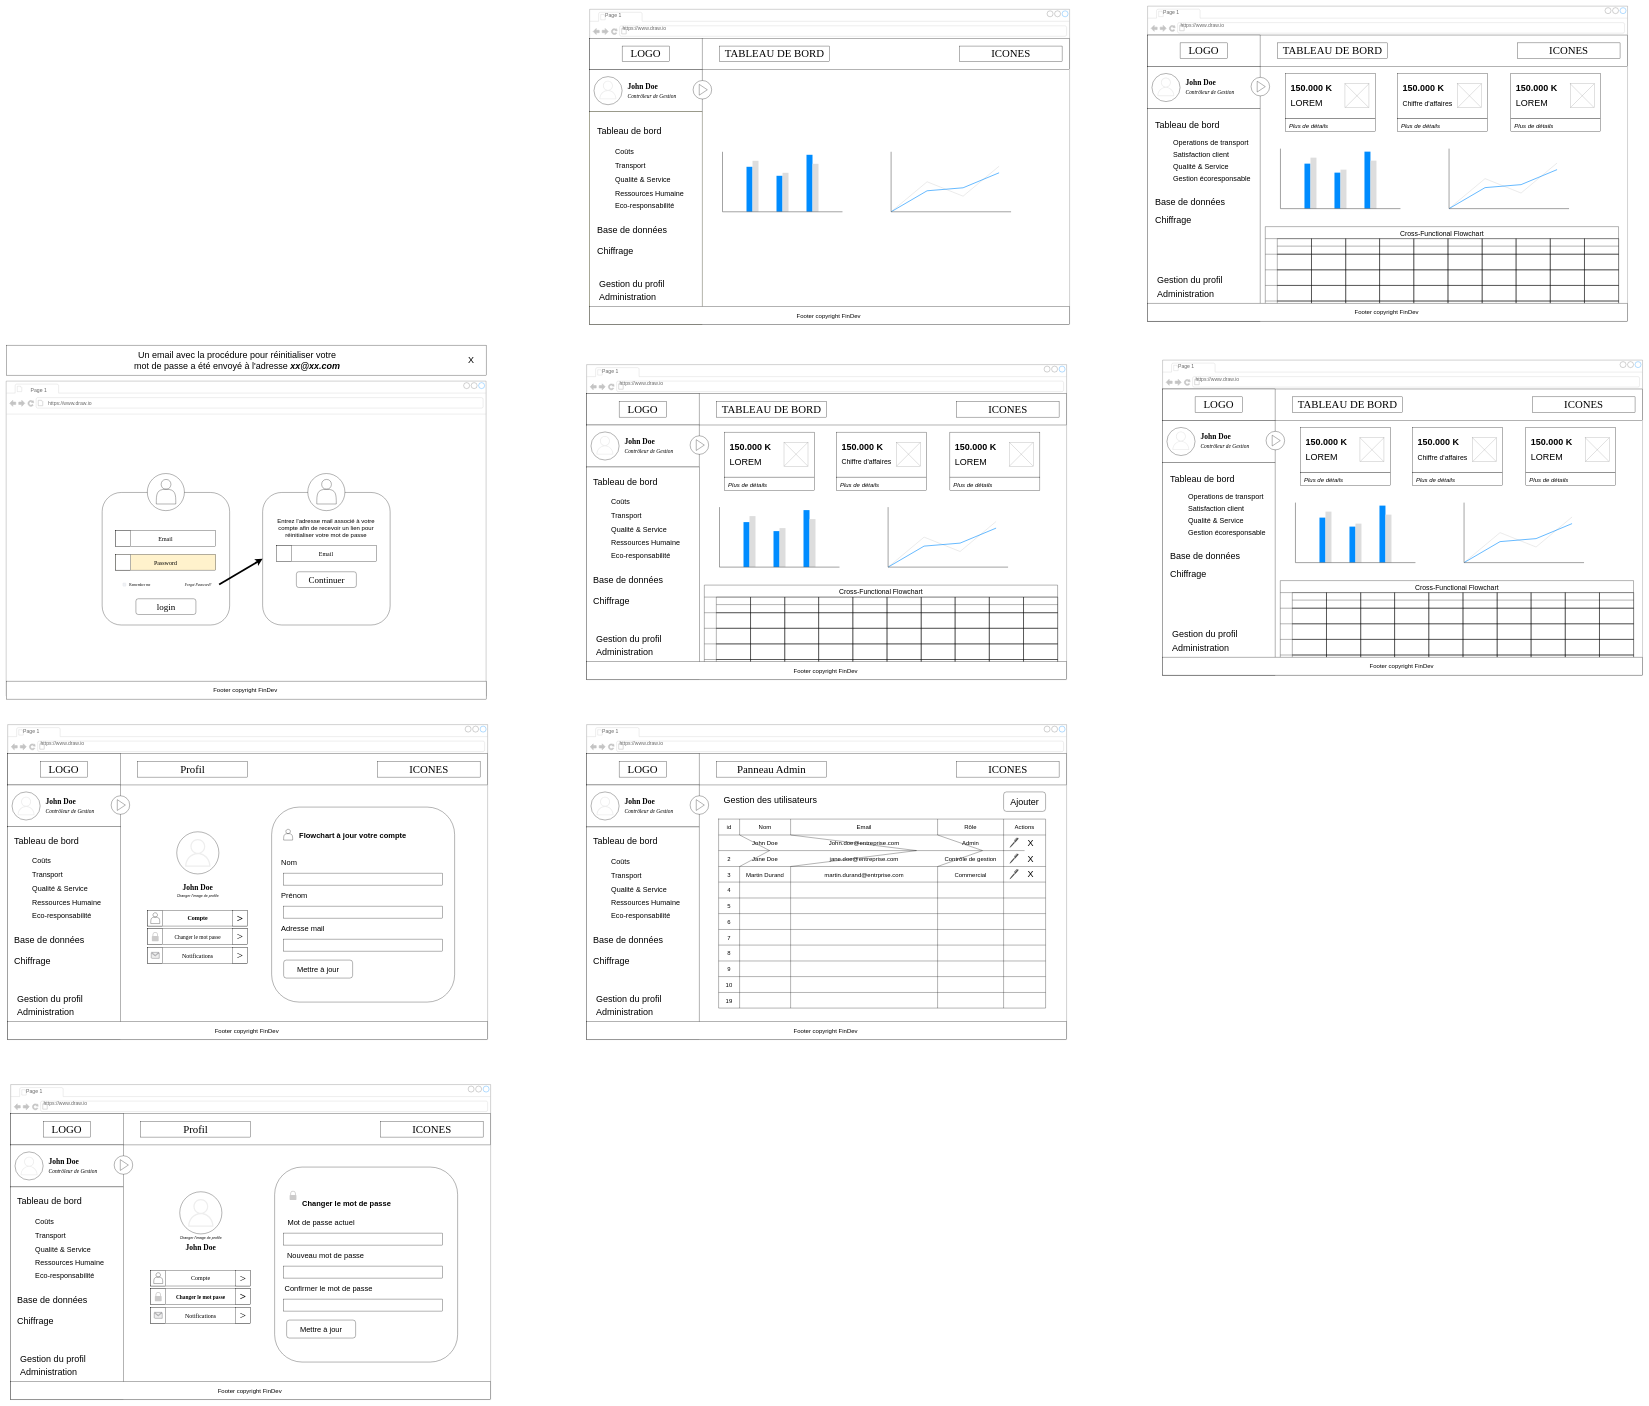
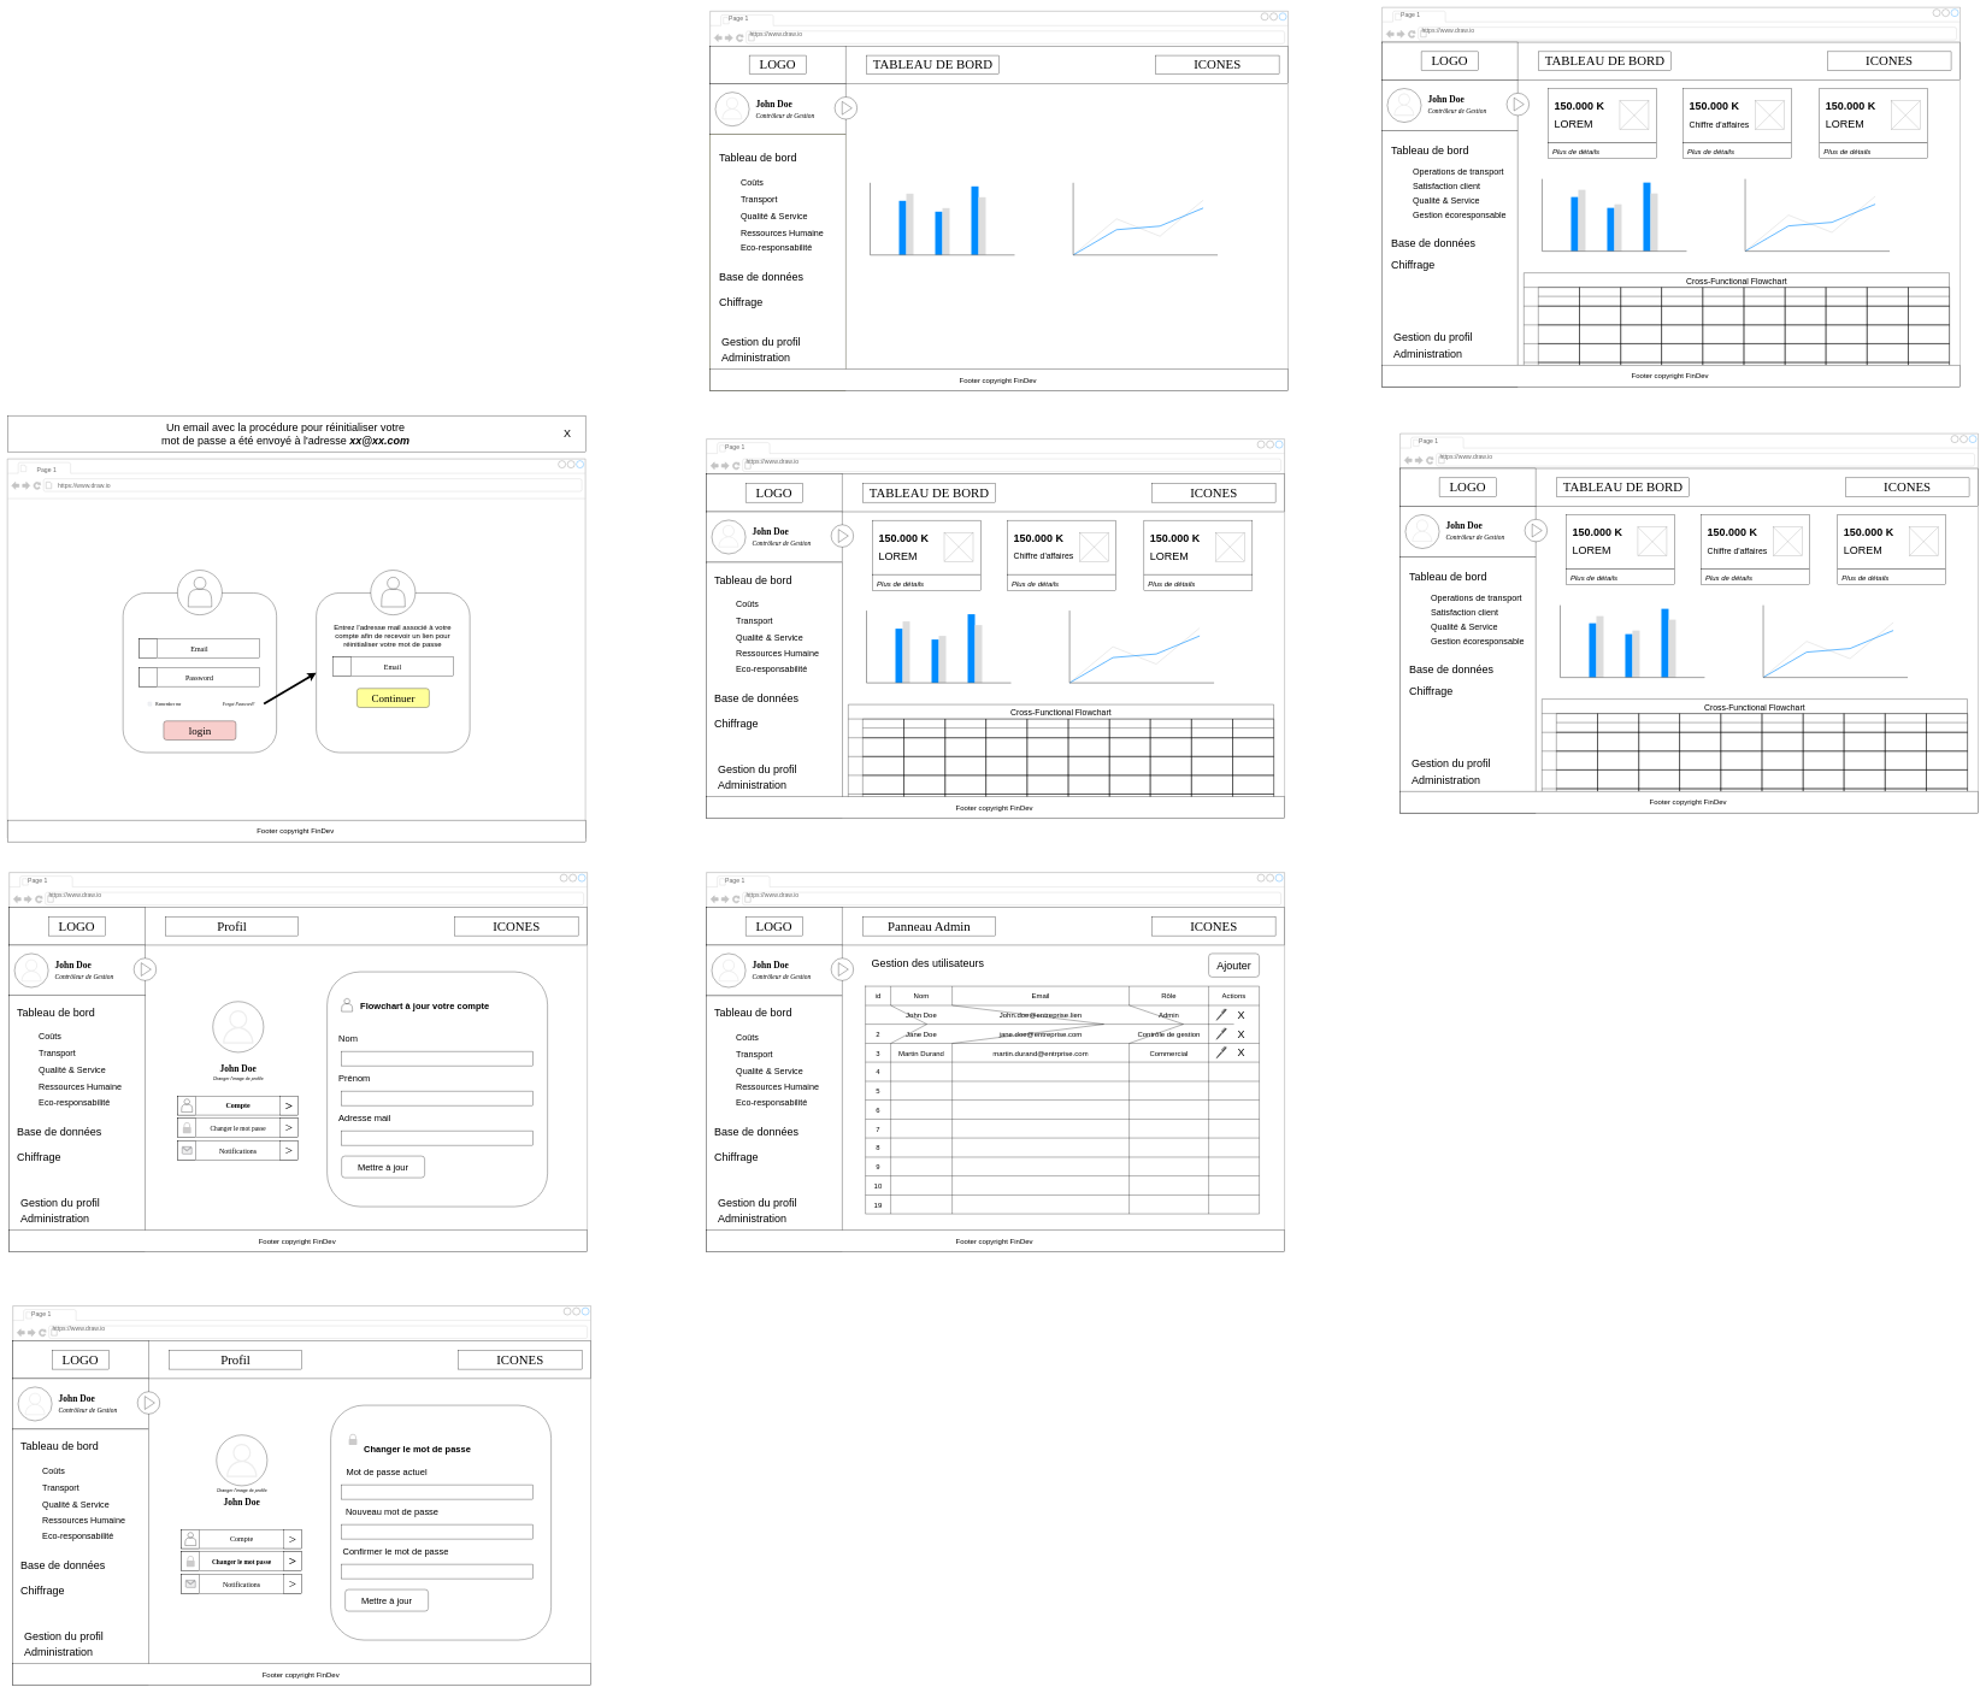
- <mxCell id="125" value="&lt;font style=&quot;font-size: 20px&quot;&gt;Password&lt;/font&gt;" style="rounded=0;whiteSpace=wrap;html=1;fontFamily=Verdana;fontSize=12;container=0;fillColor=#fff2cc;" parent="121" vertex="1"><mxGeometry x="45.333" y="269.5" width="333.333" height="52.5" as="geometry" /></mxCell>
+ <mxCell id="125" value="&lt;font style=&quot;font-size: 20px&quot;&gt;Password&lt;/font&gt;" style="rounded=0;whiteSpace=wrap;html=1;fontFamily=Verdana;fontSize=12;container=0;" parent="121" vertex="1"><mxGeometry x="45.333" y="269.5" width="333.333" height="52.5" as="geometry" /></mxCell>
- <mxCell id="136" value="Continuer" style="rounded=1;whiteSpace=wrap;html=1;fontFamily=Verdana;fontSize=30;sketch=0;container=0;" parent="132" vertex="1"><mxGeometry x="112.5" y="327.5" width="200" height="52.5" as="geometry" /></mxCell>
+ <mxCell id="136" value="Continuer" style="rounded=1;whiteSpace=wrap;html=1;fontFamily=Verdana;fontSize=30;sketch=0;container=0;fillColor=#ffff99;" parent="132" vertex="1"><mxGeometry x="112.5" y="327.5" width="200" height="52.5" as="geometry" /></mxCell>
- <mxCell id="127" value="login" style="rounded=1;whiteSpace=wrap;html=1;fontFamily=Verdana;fontSize=30;sketch=0;container=0;" parent="121" vertex="1"><mxGeometry x="112.5" y="417.5" width="200" height="52.5" as="geometry" /></mxCell>
+ <mxCell id="127" value="login" style="rounded=1;whiteSpace=wrap;html=1;fontFamily=Verdana;fontSize=30;sketch=0;container=0;fillColor=#f8cecc;" parent="121" vertex="1"><mxGeometry x="112.5" y="417.5" width="200" height="52.5" as="geometry" /></mxCell>
- <mxCell id="44" value="John.doe@entreprise.com" style="shape=partialRectangle;html=1;whiteSpace=wrap;connectable=0;overflow=hidden;fillColor=none;top=0;left=0;bottom=0;right=0;pointerEvents=1;fontSize=20;" parent="42" vertex="1"><mxGeometry x="240" width="490" height="52" as="geometry"><mxRectangle width="490" height="52" as="alternateBounds" /></mxGeometry></mxCell>
+ <mxCell id="44" value="John.doe@entreprise.lien" style="shape=partialRectangle;html=1;whiteSpace=wrap;connectable=0;overflow=hidden;fillColor=none;top=0;left=0;bottom=0;right=0;pointerEvents=1;fontSize=20;" parent="42" vertex="1"><mxGeometry x="240" width="490" height="52" as="geometry"><mxRectangle width="490" height="52" as="alternateBounds" /></mxGeometry></mxCell>
